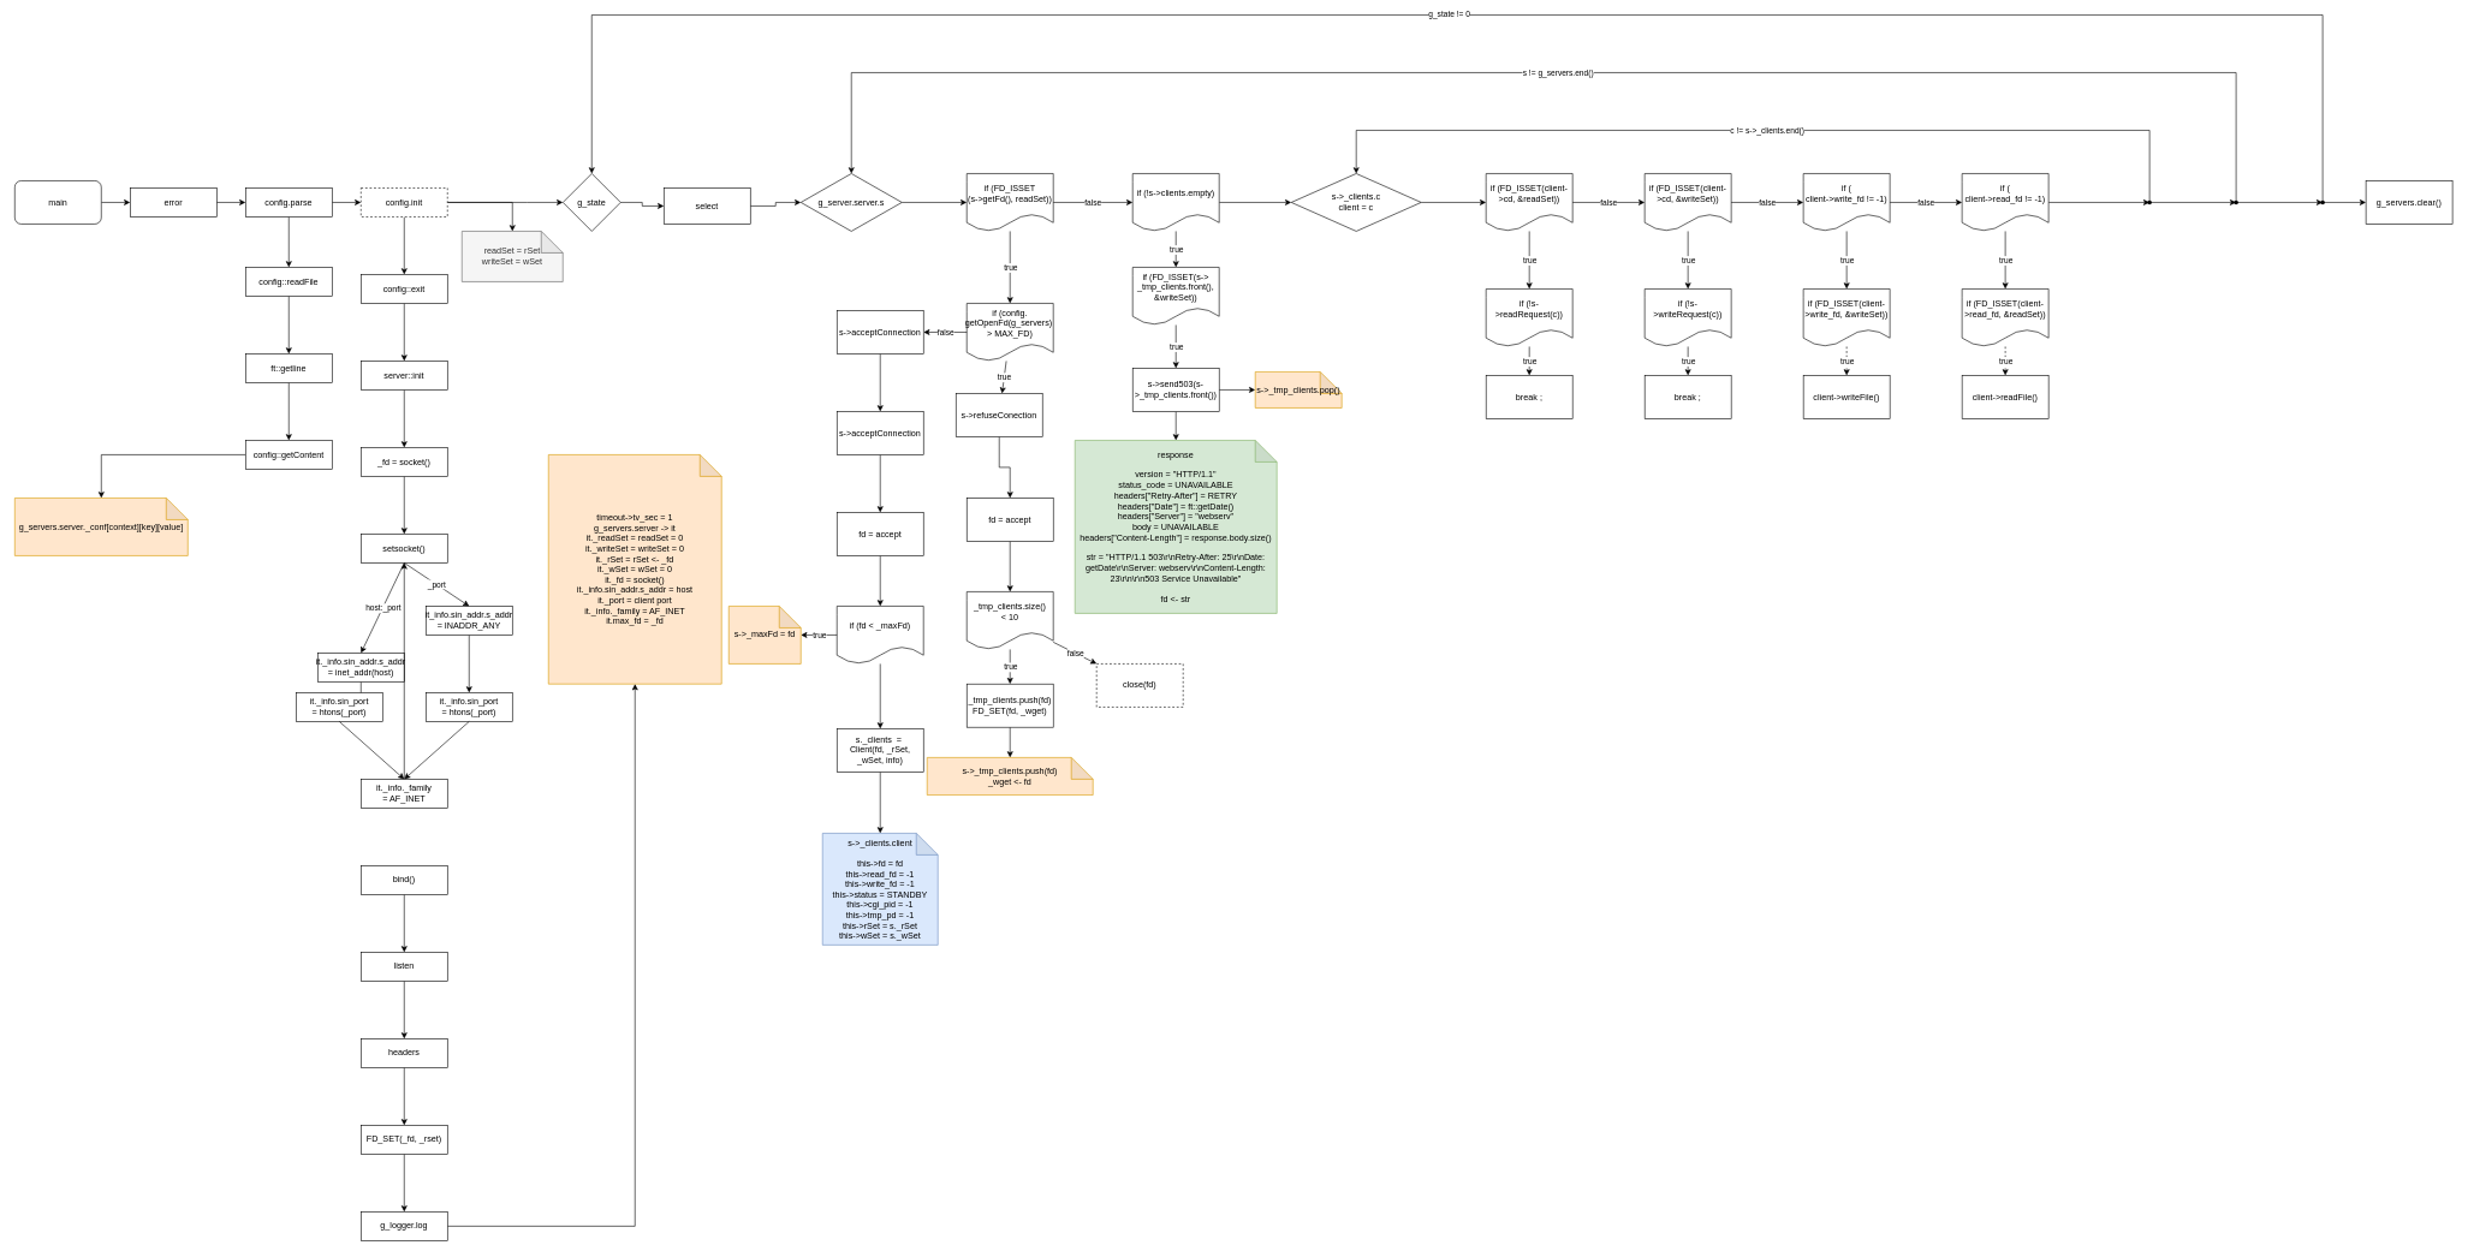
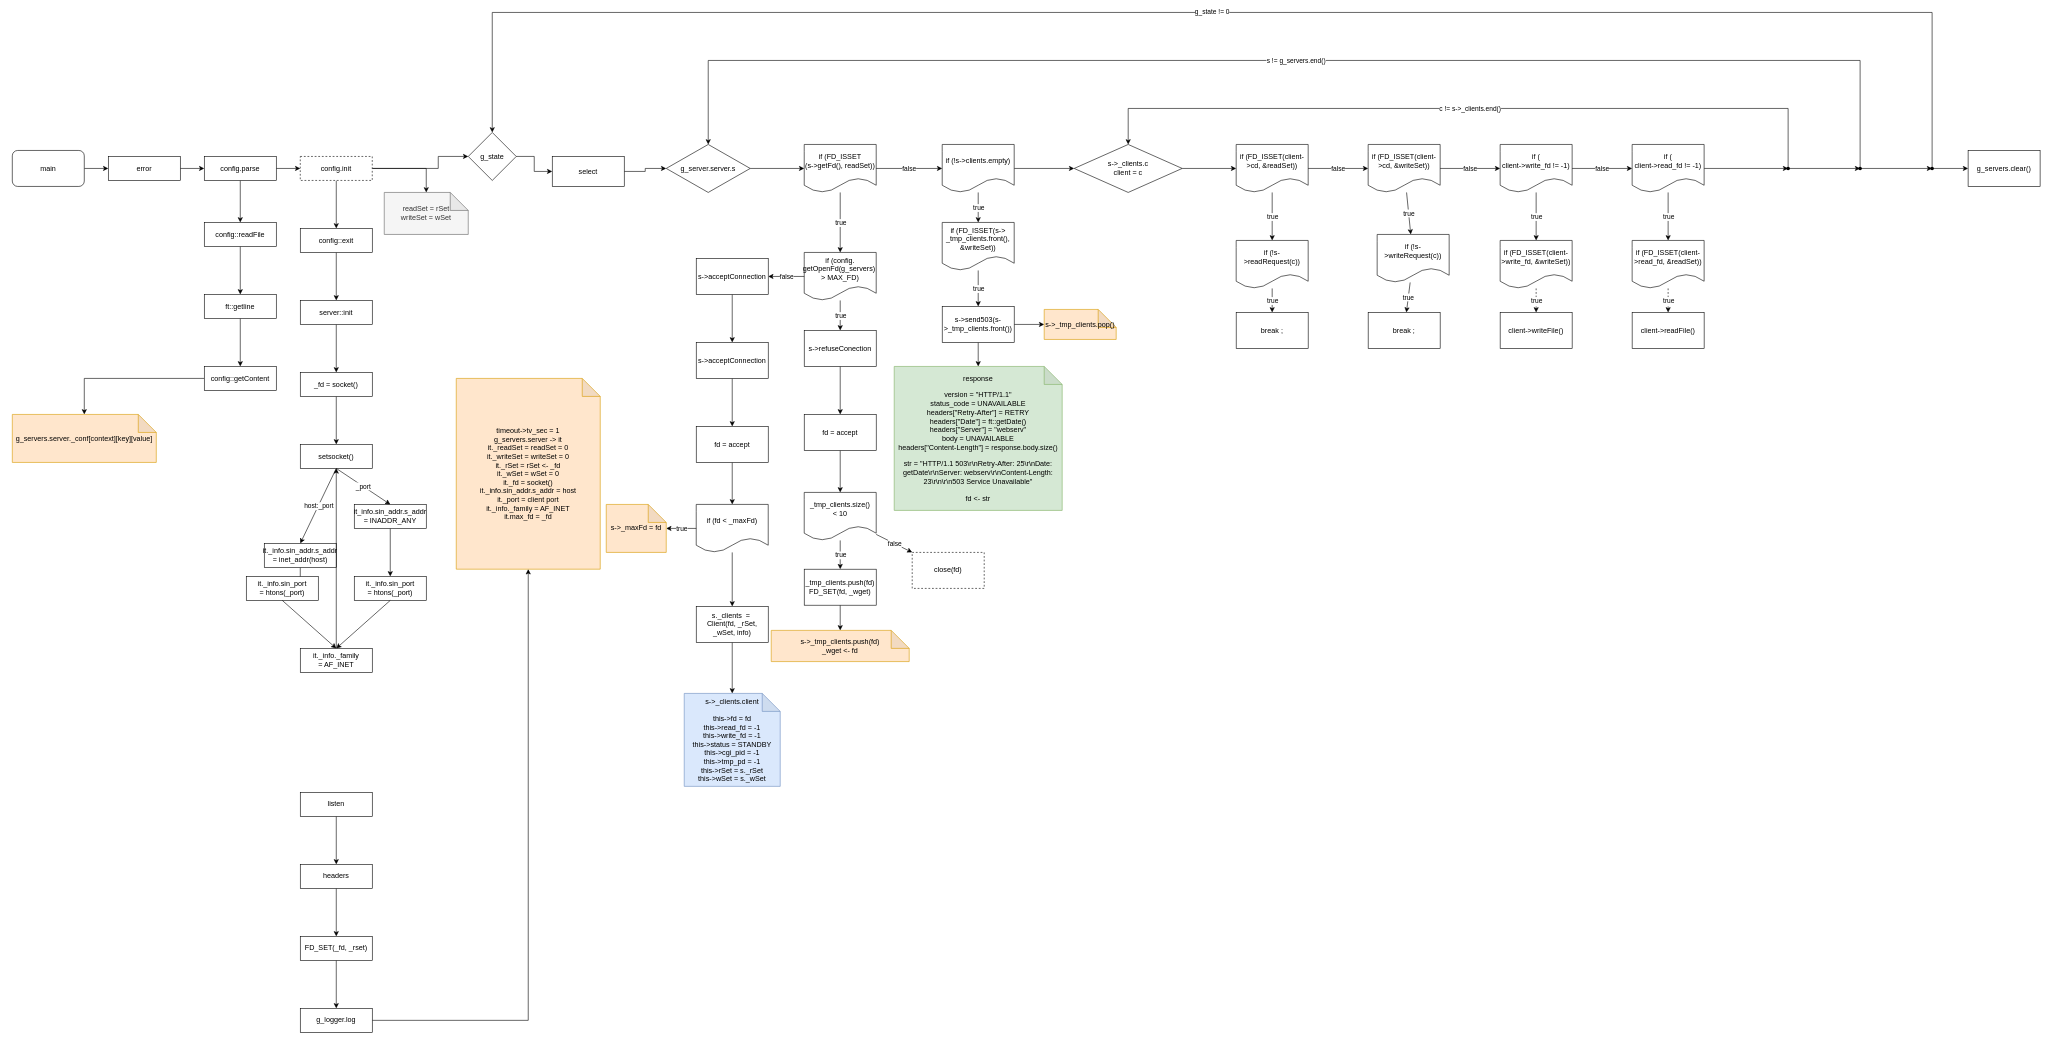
- <mxCell id="56" value="g_state" style="rhombus;whiteSpace=wrap;html=1;" parent="1" vertex="1"><mxGeometry x="780" y="240.03" width="80" height="80" as="geometry" /></mxCell>
+ <mxCell id="56" value="g_state" style="rhombus;whiteSpace=wrap;html=1;" parent="1" vertex="1"><mxGeometry x="780" y="220.03" width="80" height="80" as="geometry" /></mxCell>
- <mxCell id="94" value="if (!s-&amp;gt;writeRequest(c))" style="shape=document;whiteSpace=wrap;html=1;boundedLbl=1;" parent="1" vertex="1"><mxGeometry x="2280" y="400.03" width="120" height="80" as="geometry" /></mxCell>
+ <mxCell id="94" value="if (!s-&amp;gt;writeRequest(c))" style="shape=document;whiteSpace=wrap;html=1;boundedLbl=1;" parent="1" vertex="1"><mxGeometry x="2295" y="390.03" width="120" height="80" as="geometry" /></mxCell>
- <mxCell id="66" value="s-&amp;gt;refuseConection" style="rounded=0;whiteSpace=wrap;html=1;" parent="1" vertex="1"><mxGeometry x="1325" y="545.03" width="120" height="60" as="geometry" /></mxCell>
+ <mxCell id="66" value="s-&amp;gt;refuseConection" style="rounded=0;whiteSpace=wrap;html=1;" parent="1" vertex="1"><mxGeometry x="1340" y="550.03" width="120" height="60" as="geometry" /></mxCell>
- <mxCell id="43" value="bind()" style="whiteSpace=wrap;html=1;" parent="1" vertex="1"><mxGeometry x="500" y="1200.03" width="120" height="40" as="geometry" /></mxCell>
- <mxCell id="42" value="" style="edgeStyle=orthogonalEdgeStyle;rounded=0;orthogonalLoop=1;jettySize=auto;html=1;" parent="1" source="43" target="45" edge="1"><mxGeometry relative="1" as="geometry" /></mxCell>
